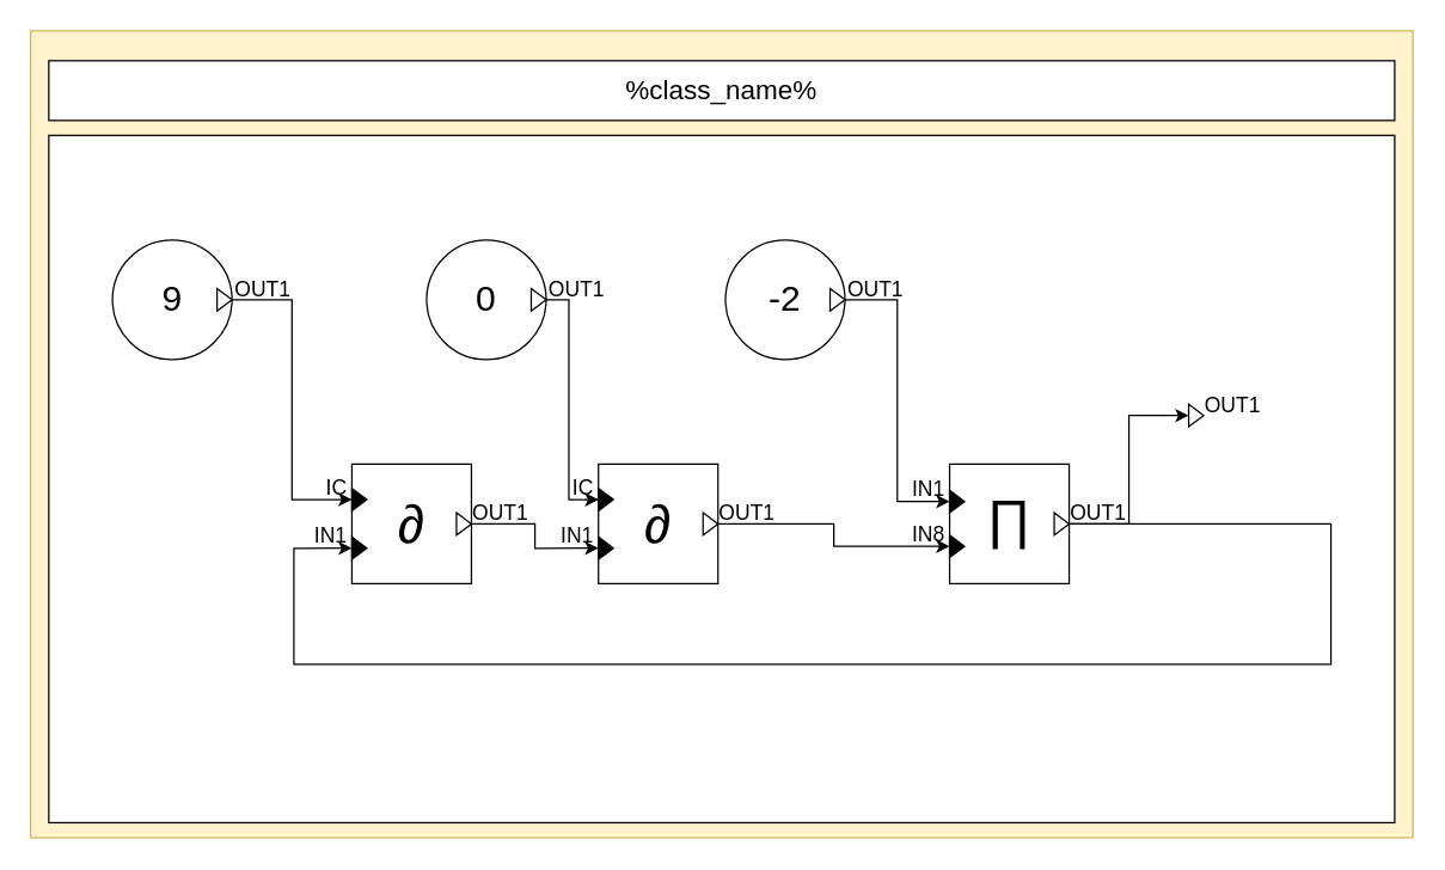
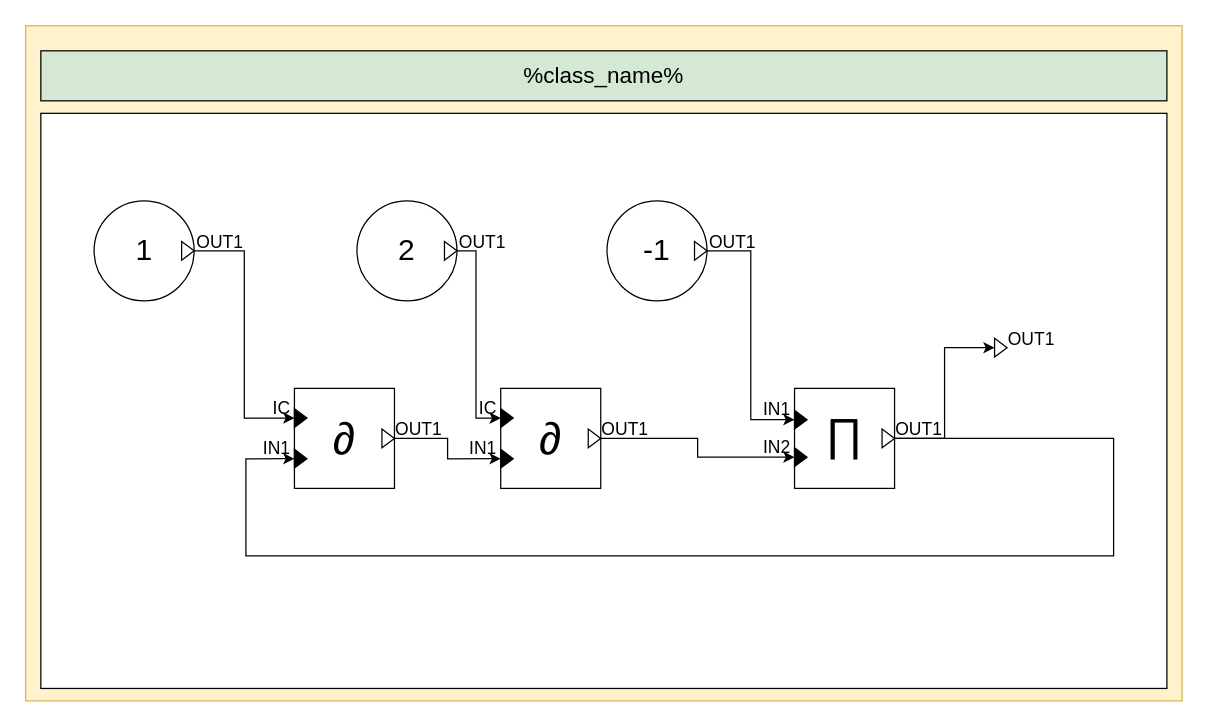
- <mxCell id="3" value="%class_name%" style="rounded=0;whiteSpace=wrap;html=1;fillColor=#ffffff;fontSize=18;connectable=0;allowArrows=0;rotatable=0;cloneable=0;deletable=0;" parent="2" vertex="1"><mxGeometry x="12.171" y="20" width="900.658" height="40" as="geometry" /></mxCell>
+ <mxCell id="3" value="%class_name%" style="rounded=0;whiteSpace=wrap;html=1;fillColor=#d5e8d4;fontSize=18;connectable=0;allowArrows=0;rotatable=0;cloneable=0;deletable=0;" parent="2" vertex="1"><mxGeometry x="12.171" y="20" width="900.658" height="40" as="geometry" /></mxCell>
- <mxCell id="5" value="9" style="ellipse;whiteSpace=wrap;html=1;comic=0;fillColor=#ffffff;fontSize=24;align=center;allowArrows=0;connectable=0;container=1;collapsible=0;recursiveResize=1;direction=west;resizable=0;metaEdit=1;" parent="4" vertex="1"><mxGeometry x="42.599" y="70" width="80" height="80" as="geometry" /></mxCell>
+ <mxCell id="5" value="1" style="ellipse;whiteSpace=wrap;html=1;comic=0;fillColor=#ffffff;fontSize=24;align=center;allowArrows=0;connectable=0;container=1;collapsible=0;recursiveResize=1;direction=west;resizable=0;metaEdit=1;" parent="4" vertex="1"><mxGeometry x="42.599" y="70" width="80" height="80" as="geometry" /></mxCell>
- <mxCell id="8" value="0" style="ellipse;whiteSpace=wrap;html=1;comic=0;fillColor=#ffffff;fontSize=24;align=center;allowArrows=0;connectable=0;container=1;collapsible=0;recursiveResize=1;direction=west;resizable=0;metaEdit=1;" parent="4" vertex="1"><mxGeometry x="252.832" y="70" width="80" height="80" as="geometry" /></mxCell>
+ <mxCell id="8" value="2" style="ellipse;whiteSpace=wrap;html=1;comic=0;fillColor=#ffffff;fontSize=24;align=center;allowArrows=0;connectable=0;container=1;collapsible=0;recursiveResize=1;direction=west;resizable=0;metaEdit=1;" parent="4" vertex="1"><mxGeometry x="252.832" y="70" width="80" height="80" as="geometry" /></mxCell>
- <mxCell id="14" value="-2" style="ellipse;whiteSpace=wrap;html=1;comic=0;fillColor=#ffffff;fontSize=24;align=center;allowArrows=0;connectable=0;container=1;collapsible=0;recursiveResize=1;direction=west;resizable=0;metaEdit=1;" parent="4" vertex="1"><mxGeometry x="452.834" y="70" width="80" height="80" as="geometry" /></mxCell>
+ <mxCell id="14" value="-1" style="ellipse;whiteSpace=wrap;html=1;comic=0;fillColor=#ffffff;fontSize=24;align=center;allowArrows=0;connectable=0;container=1;collapsible=0;recursiveResize=1;direction=west;resizable=0;metaEdit=1;" parent="4" vertex="1"><mxGeometry x="452.834" y="70" width="80" height="80" as="geometry" /></mxCell>
- <mxCell id="13" value="IN8" style="triangle;fontSize=14;points=[[0,0.5]];allowArrows=0;verticalAlign=middle;horizontal=1;spacingTop=0;align=right;spacingLeft=0;spacingRight=8;html=1;comic=0;treeFolding=0;treeMoving=0;resizable=0;movableLabel=1;spacing=2;aspect=fixed;fillColor=#000000;metaEdit=1;" parent="10" vertex="1"><mxGeometry y="47.5" width="10" height="15" as="geometry"><mxPoint x="-4" y="-8" as="offset" /></mxGeometry></mxCell>
+ <mxCell id="13" value="IN2" style="triangle;fontSize=14;points=[[0,0.5]];allowArrows=0;verticalAlign=middle;horizontal=1;spacingTop=0;align=right;spacingLeft=0;spacingRight=8;html=1;comic=0;treeFolding=0;treeMoving=0;resizable=0;movableLabel=1;spacing=2;aspect=fixed;fillColor=#000000;metaEdit=1;" parent="10" vertex="1"><mxGeometry y="47.5" width="10" height="15" as="geometry"><mxPoint x="-4" y="-8" as="offset" /></mxGeometry></mxCell>
